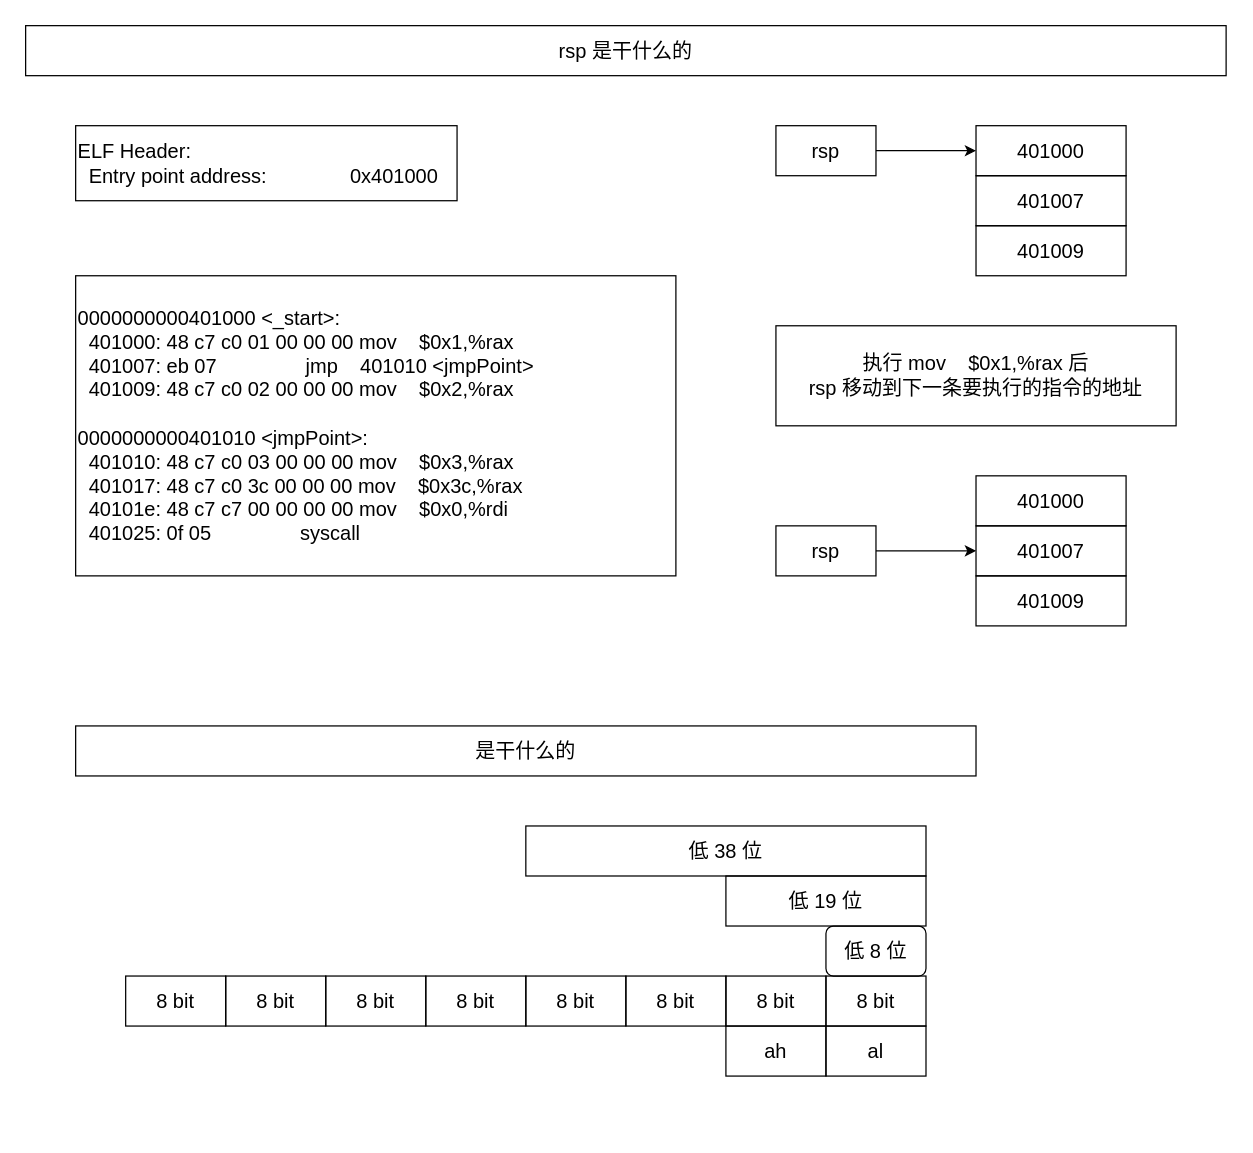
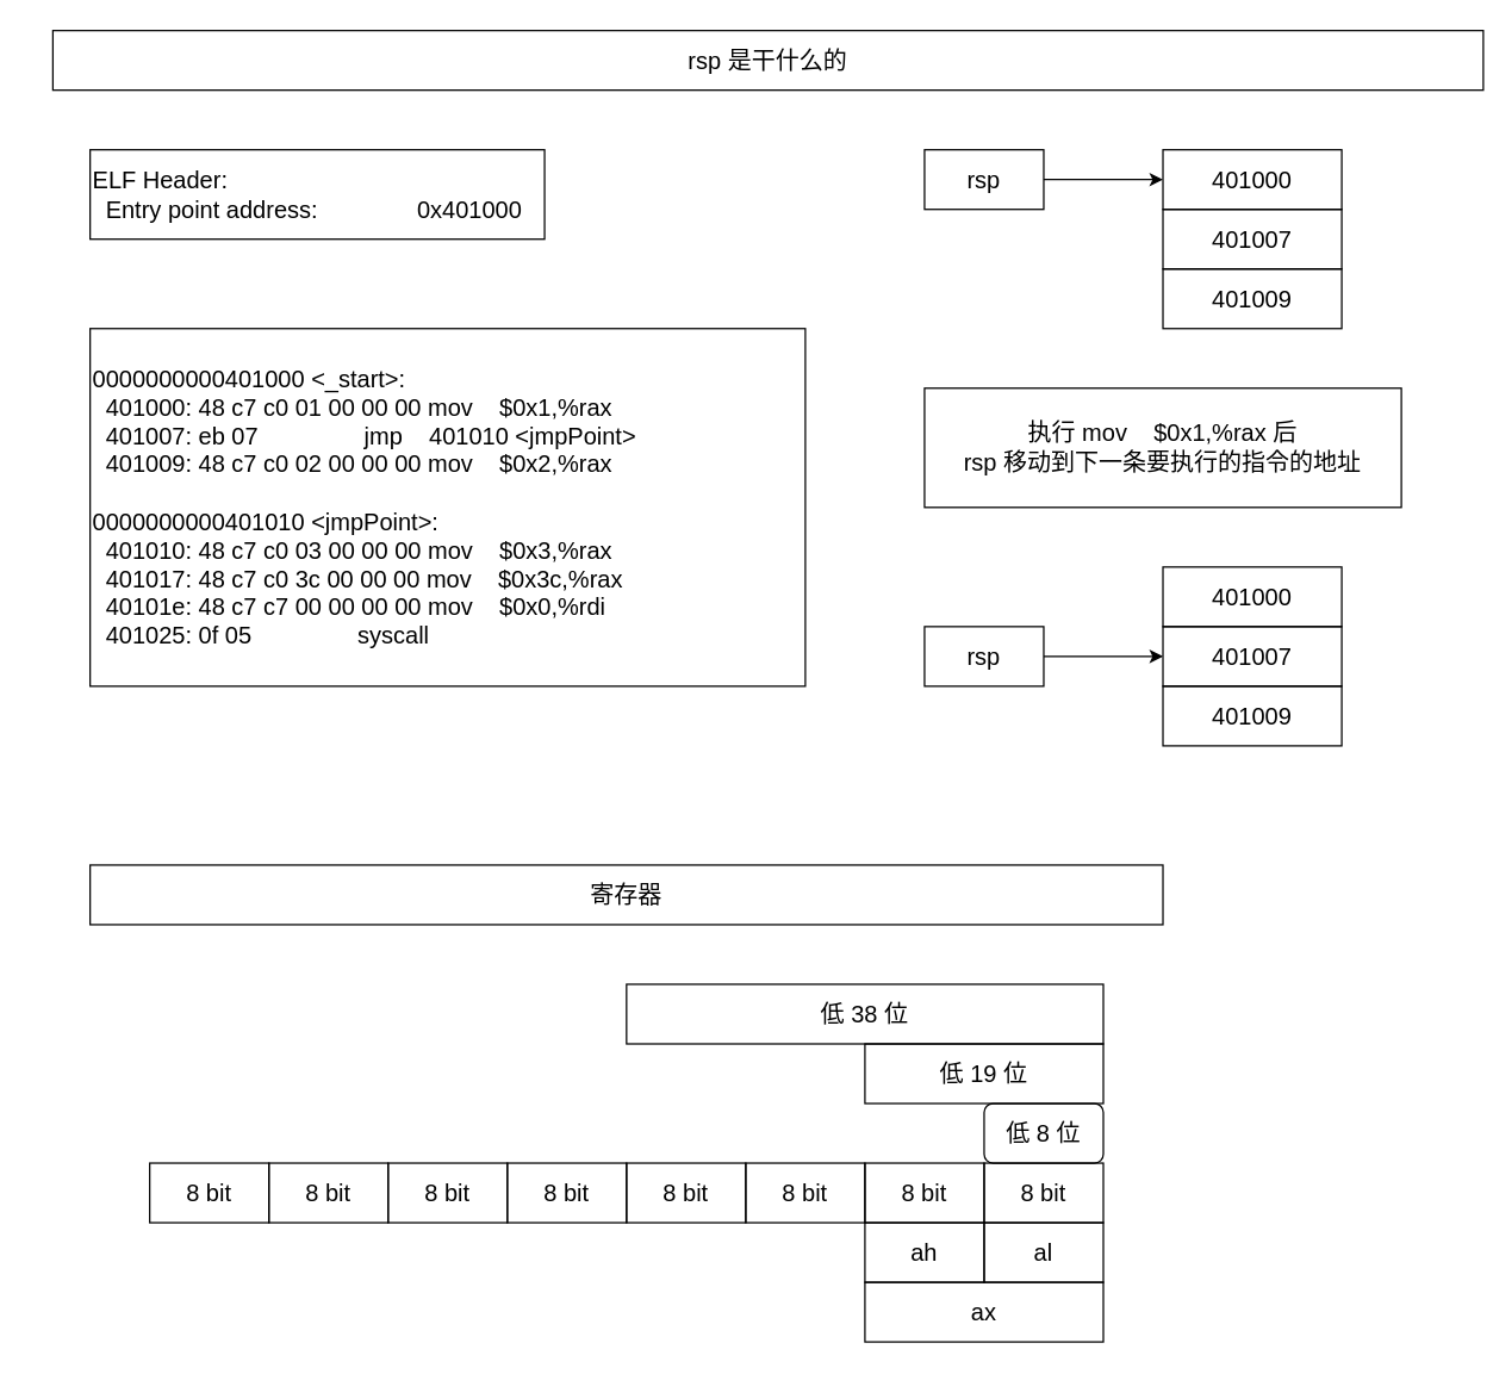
- <mxCell id="2" value="rsp 是干什么的" style="rounded=0;whiteSpace=wrap;html=1;fillColor=none;fontSize=16;" parent="1" vertex="1"><mxGeometry x="20" y="20" width="960" height="40" as="geometry" /></mxCell>
+ <mxCell id="2" value="rsp 是干什么的" style="rounded=0;whiteSpace=wrap;html=1;fillColor=none;fontSize=16;" parent="1" vertex="1"><mxGeometry x="35" y="20" width="960" height="40" as="geometry" /></mxCell>
- <mxCell id="16" value="是干什么的" style="rounded=0;whiteSpace=wrap;html=1;fillColor=none;fontSize=16;" parent="1" vertex="1"><mxGeometry x="60" y="580" width="720" height="40" as="geometry" /></mxCell>
+ <mxCell id="16" value="寄存器" style="rounded=0;whiteSpace=wrap;html=1;fillColor=none;fontSize=16;" parent="1" vertex="1"><mxGeometry x="60" y="580" width="720" height="40" as="geometry" /></mxCell>
+ <mxCell id="25" value="ax" style="rounded=0;whiteSpace=wrap;html=1;fontSize=16;fillColor=none;" parent="1" vertex="1"><mxGeometry x="580" y="860" width="160" height="40" as="geometry" /></mxCell>
